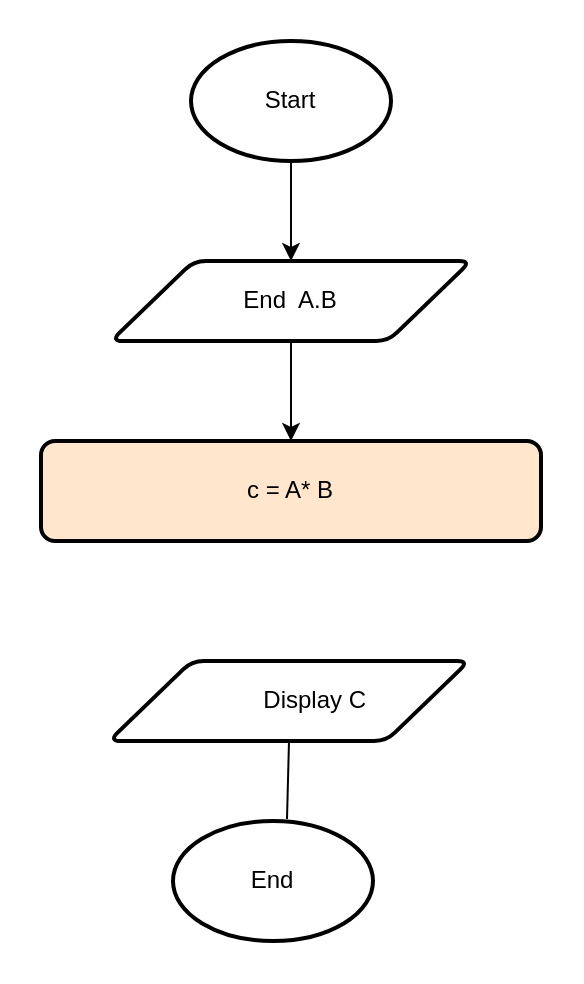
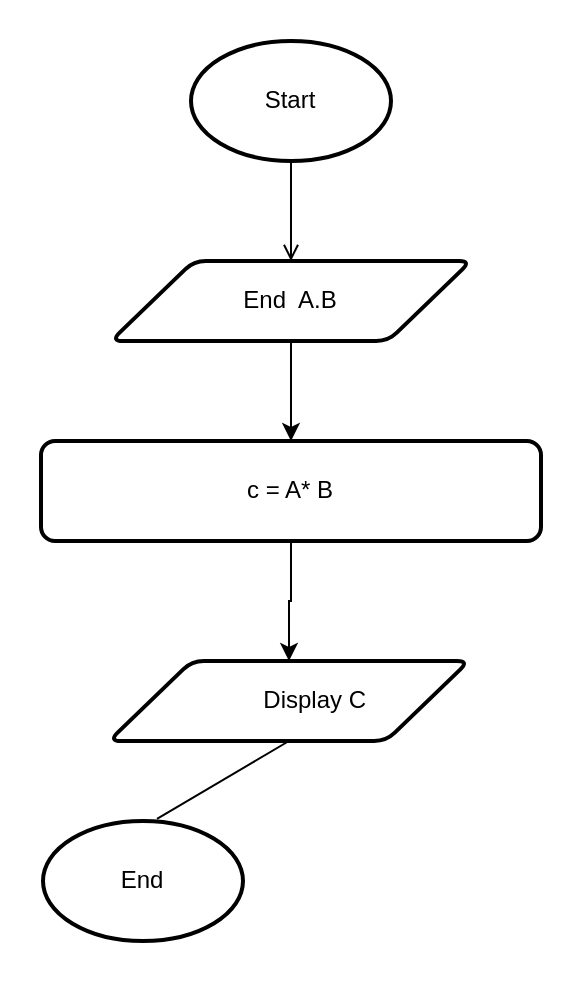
- <mxCell id="2" value="" style="edgeStyle=orthogonalEdgeStyle;rounded=0;orthogonalLoop=1;jettySize=auto;html=1;" edge="1" parent="1" source="3" target="5"><mxGeometry relative="1" as="geometry" /></mxCell>
+ <mxCell id="2" value="" style="edgeStyle=orthogonalEdgeStyle;rounded=0;orthogonalLoop=1;jettySize=auto;html=1;endArrow=open;" edge="1" parent="1" source="3" target="5"><mxGeometry relative="1" as="geometry" /></mxCell>
- <mxCell id="7" value="c = A* B" style="rounded=1;whiteSpace=wrap;html=1;absoluteArcSize=1;arcSize=14;strokeWidth=2;fillColor=#ffe6cc;" vertex="1" parent="1"><mxGeometry x="20" y="220" width="250" height="50" as="geometry" /></mxCell>
+ <mxCell id="7" value="c = A* B" style="rounded=1;whiteSpace=wrap;html=1;absoluteArcSize=1;arcSize=14;strokeWidth=2;" vertex="1" parent="1"><mxGeometry x="20" y="220" width="250" height="50" as="geometry" /></mxCell>
+ <mxCell id="6" value="" style="edgeStyle=orthogonalEdgeStyle;rounded=0;orthogonalLoop=1;jettySize=auto;html=1;" edge="1" parent="1" source="7" target="8"><mxGeometry relative="1" as="geometry" /></mxCell>
- <mxCell id="9" value="End" style="strokeWidth=2;html=1;shape=mxgraph.flowchart.start_1;whiteSpace=wrap;" vertex="1" parent="1"><mxGeometry x="86" y="410" width="100" height="60" as="geometry" /></mxCell>
+ <mxCell id="9" value="End" style="strokeWidth=2;html=1;shape=mxgraph.flowchart.start_1;whiteSpace=wrap;" vertex="1" parent="1"><mxGeometry x="21" y="410" width="100" height="60" as="geometry" /></mxCell>
